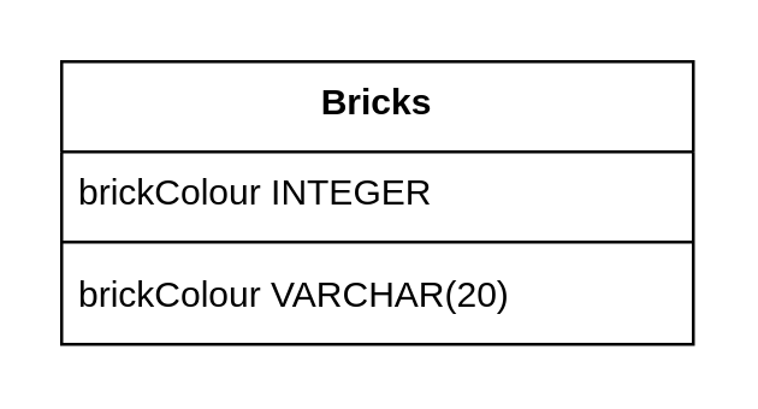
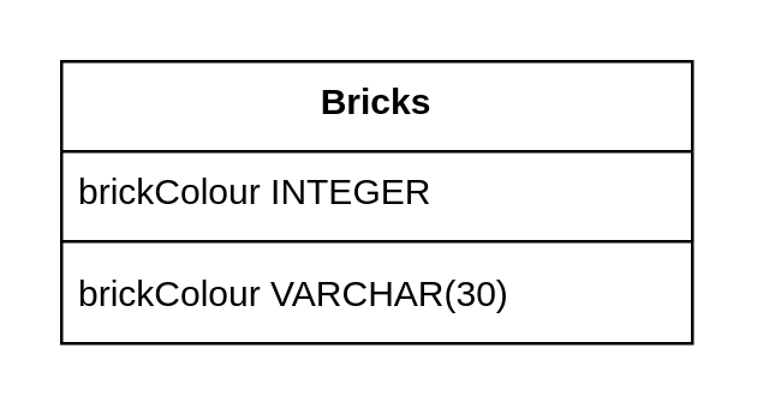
- <mxCell id="5" value="brickColour VARCHAR(20)" style="text;strokeColor=none;fillColor=none;align=left;verticalAlign=top;spacingLeft=4;spacingRight=4;overflow=hidden;rotatable=0;points=[[0,0.5],[1,0.5]];portConstraint=eastwest;" vertex="1" parent="2"><mxGeometry y="64" width="210" height="30" as="geometry" /></mxCell>
+ <mxCell id="5" value="brickColour VARCHAR(30)" style="text;strokeColor=none;fillColor=none;align=left;verticalAlign=top;spacingLeft=4;spacingRight=4;overflow=hidden;rotatable=0;points=[[0,0.5],[1,0.5]];portConstraint=eastwest;" vertex="1" parent="2"><mxGeometry y="64" width="210" height="30" as="geometry" /></mxCell>
